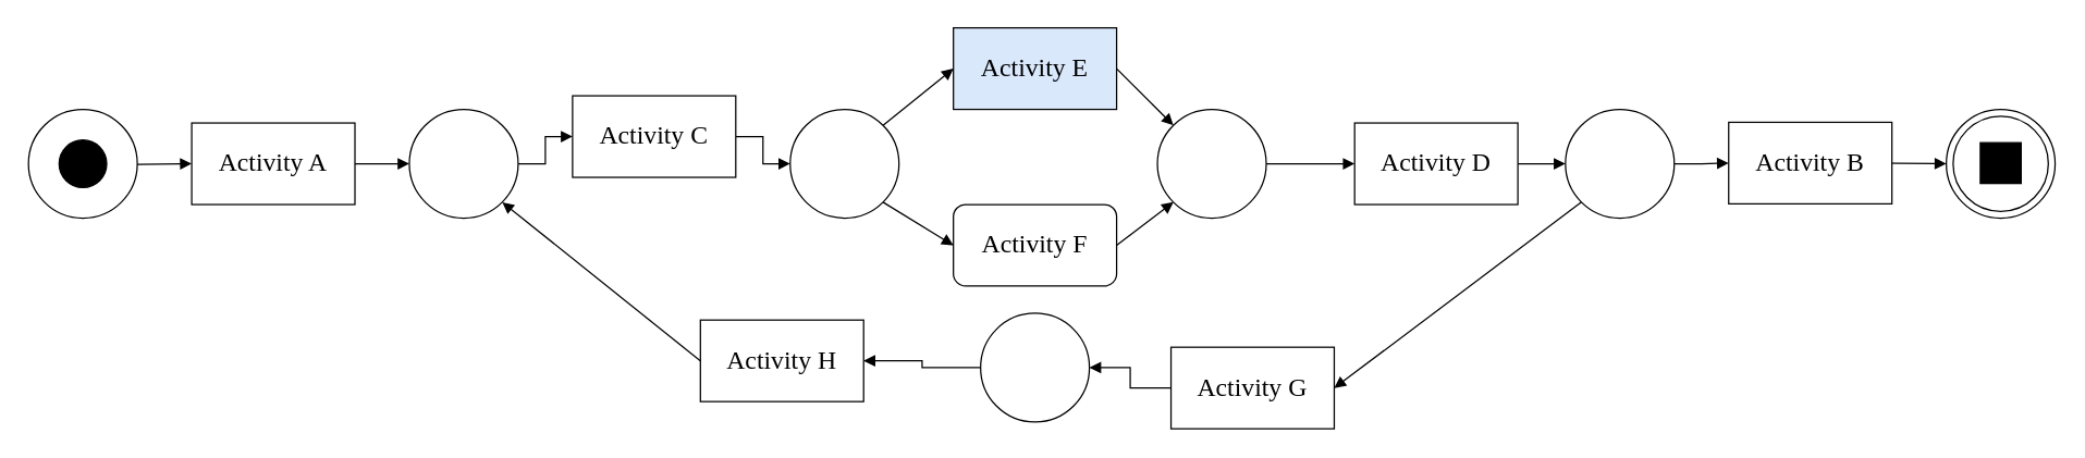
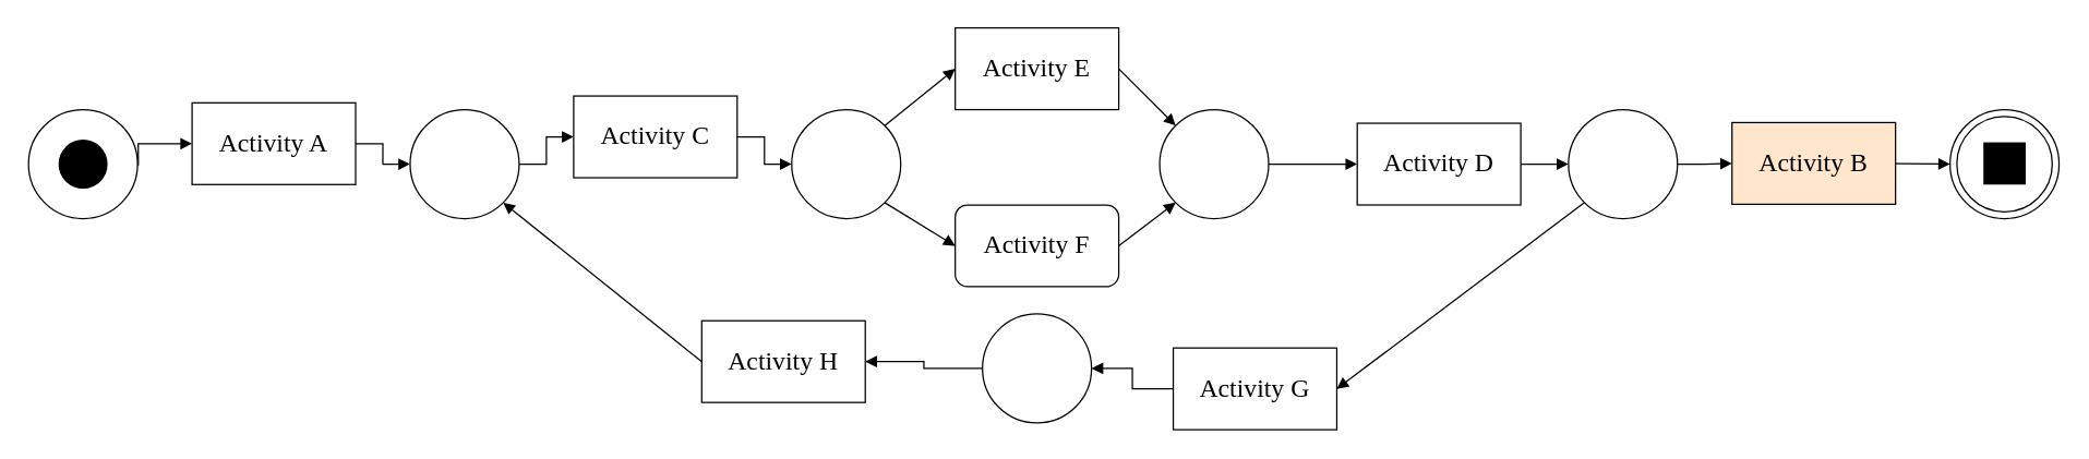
- <mxCell id="14" value="&lt;font face=&quot;Times New Roman&quot; style=&quot;font-size: 19px;&quot;&gt;Activity E&lt;/font&gt;" style="rounded=0;whiteSpace=wrap;html=1;fillColor=#dae8fc;" parent="1" vertex="1"><mxGeometry x="700" y="20" width="120" height="60" as="geometry" /></mxCell>
+ <mxCell id="14" value="&lt;font face=&quot;Times New Roman&quot; style=&quot;font-size: 19px;&quot;&gt;Activity E&lt;/font&gt;" style="rounded=0;whiteSpace=wrap;html=1;" parent="1" vertex="1"><mxGeometry x="700" y="20" width="120" height="60" as="geometry" /></mxCell>
- <mxCell id="21" value="&lt;font face=&quot;Times New Roman&quot; style=&quot;font-size: 19px;&quot;&gt;Activity B&lt;/font&gt;" style="rounded=0;whiteSpace=wrap;html=1;" parent="1" vertex="1"><mxGeometry x="1270" y="89.5" width="120" height="60" as="geometry" /></mxCell>
+ <mxCell id="21" value="&lt;font face=&quot;Times New Roman&quot; style=&quot;font-size: 19px;&quot;&gt;Activity B&lt;/font&gt;" style="rounded=0;whiteSpace=wrap;html=1;fillColor=#ffe6cc;" parent="1" vertex="1"><mxGeometry x="1270" y="89.5" width="120" height="60" as="geometry" /></mxCell>
- <mxCell id="8" value="&lt;font face=&quot;Times New Roman&quot; style=&quot;font-size: 19px;&quot;&gt;Activity A&lt;/font&gt;" style="rounded=0;whiteSpace=wrap;html=1;" parent="1" vertex="1"><mxGeometry x="140" y="90" width="120" height="60" as="geometry" /></mxCell>
+ <mxCell id="8" value="&lt;font face=&quot;Times New Roman&quot; style=&quot;font-size: 19px;&quot;&gt;Activity A&lt;/font&gt;" style="rounded=0;whiteSpace=wrap;html=1;" parent="1" vertex="1"><mxGeometry x="140" y="75" width="120" height="60" as="geometry" /></mxCell>
